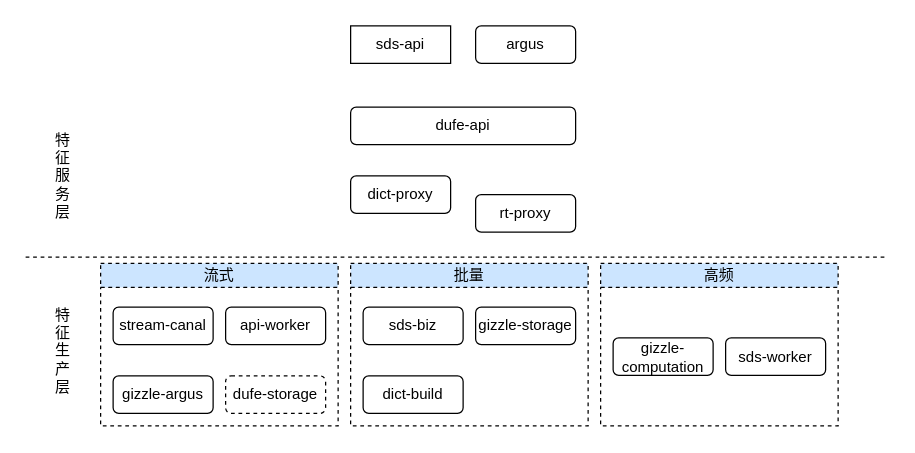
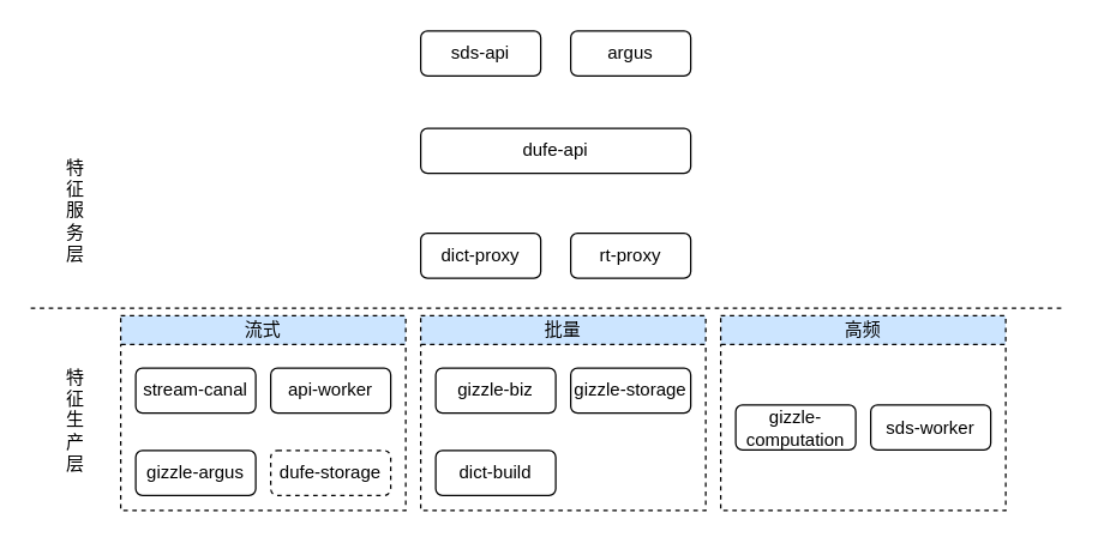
- <mxCell id="29" value="sds-api" style="whiteSpace=wrap;html=1;fillColor=none;rounded=0;" parent="1" vertex="1"><mxGeometry x="280" y="20" width="80" height="30" as="geometry" /></mxCell>
+ <mxCell id="29" value="sds-api" style="rounded=1;whiteSpace=wrap;html=1;fillColor=none;" parent="1" vertex="1"><mxGeometry x="280" y="20" width="80" height="30" as="geometry" /></mxCell>
- <mxCell id="27" value="dict-proxy" style="rounded=1;whiteSpace=wrap;html=1;fillColor=none;" parent="1" vertex="1"><mxGeometry x="280" y="140" width="80" height="30" as="geometry" /></mxCell>
+ <mxCell id="27" value="dict-proxy" style="rounded=1;whiteSpace=wrap;html=1;fillColor=none;" parent="1" vertex="1"><mxGeometry x="280" y="155" width="80" height="30" as="geometry" /></mxCell>
- <mxCell id="16" value="sds-biz" style="rounded=1;whiteSpace=wrap;html=1;fillColor=none;" parent="1" vertex="1"><mxGeometry x="290" y="245" width="80" height="30" as="geometry" /></mxCell>
+ <mxCell id="16" value="gizzle-biz" style="rounded=1;whiteSpace=wrap;html=1;fillColor=none;" parent="1" vertex="1"><mxGeometry x="290" y="245" width="80" height="30" as="geometry" /></mxCell>
